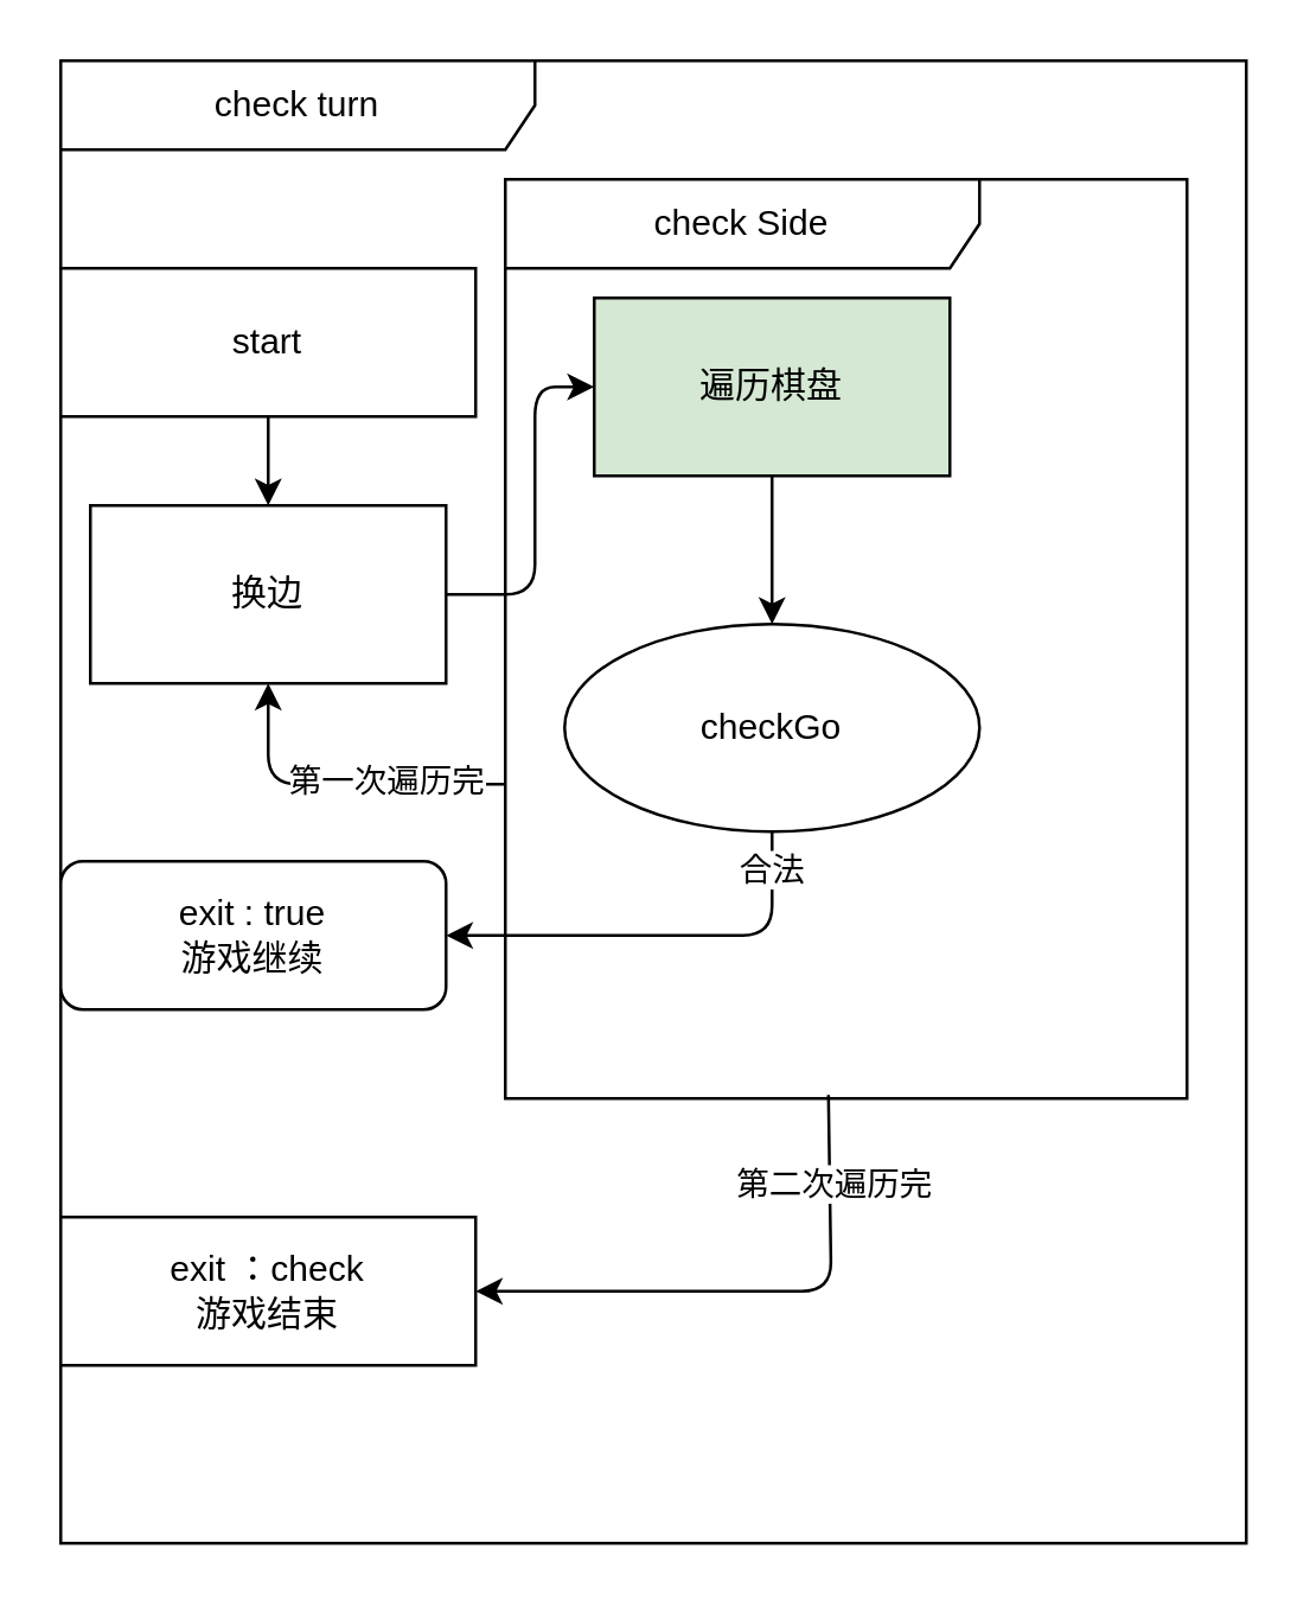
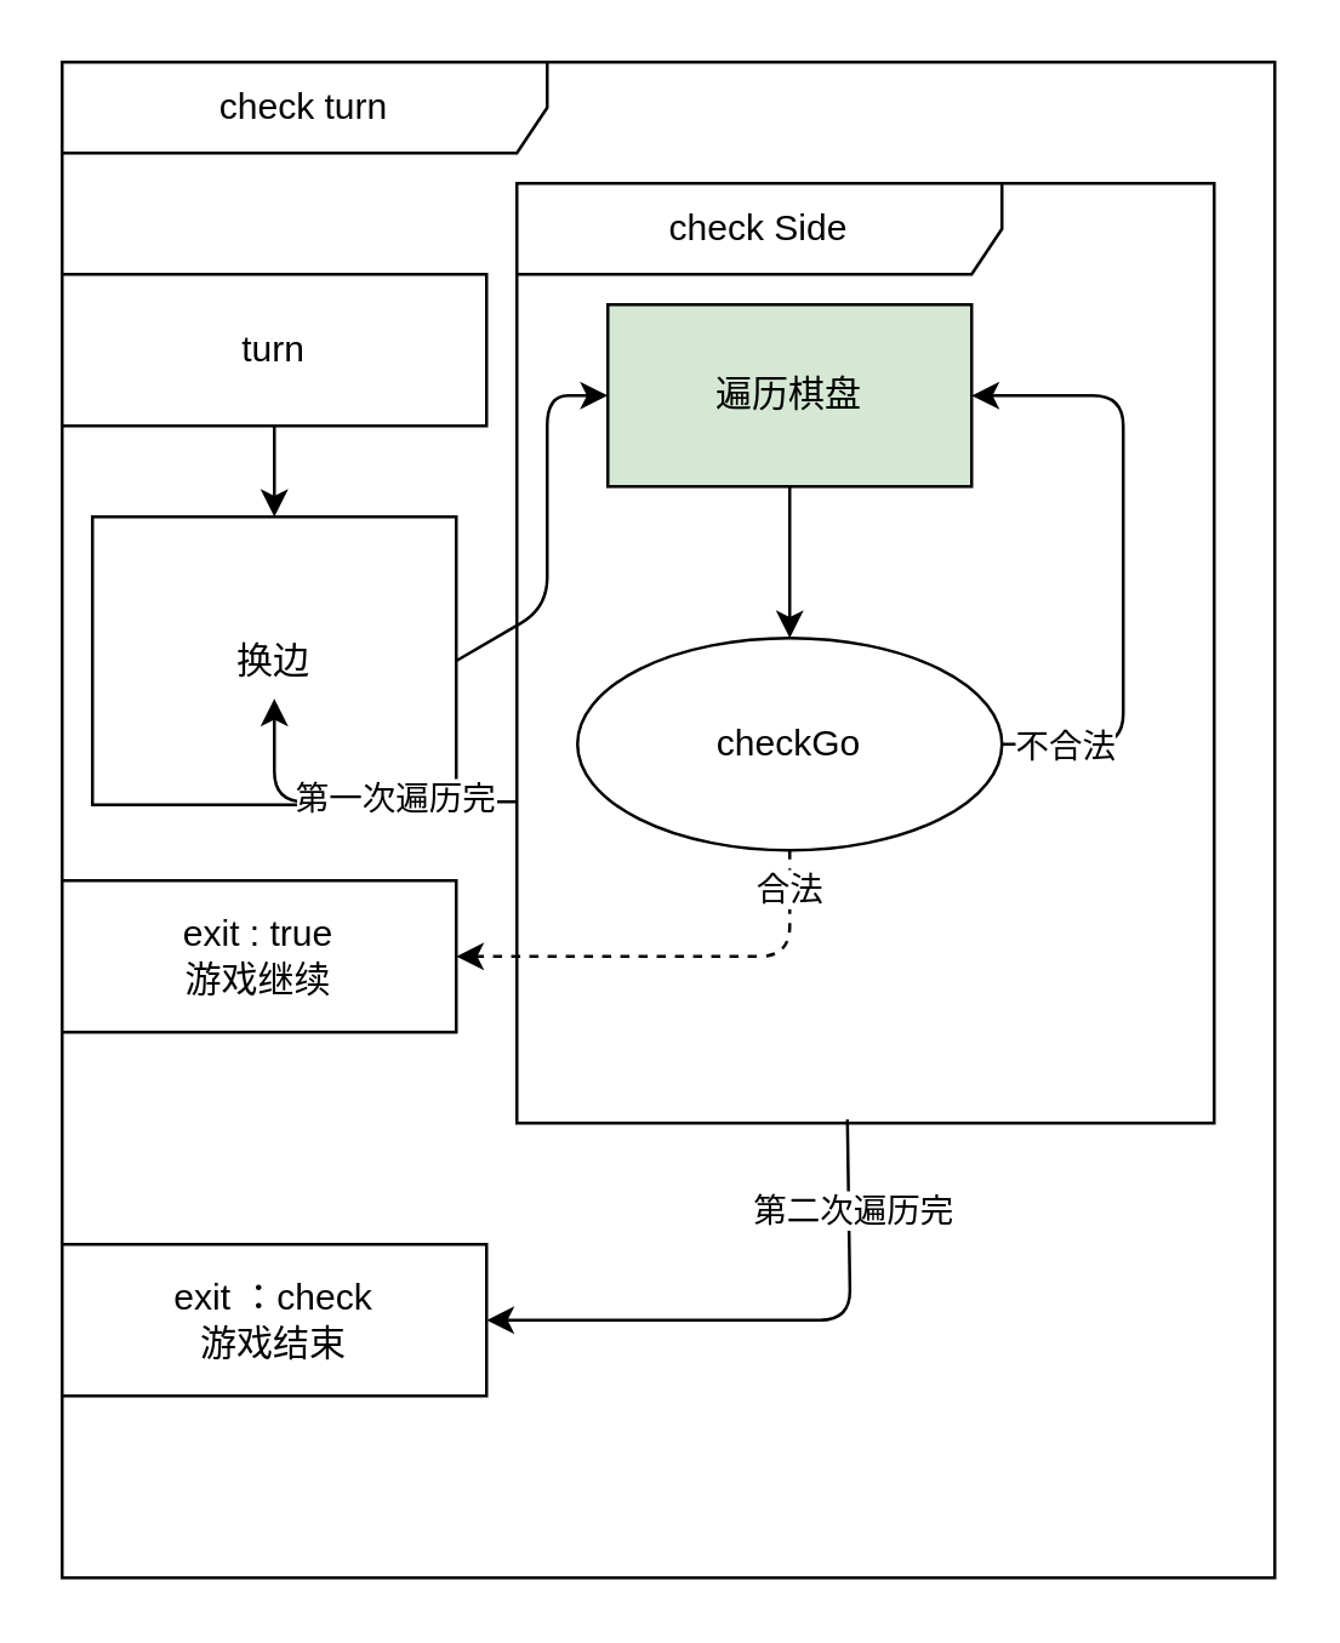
- <mxCell id="4" value="start" style="rounded=0;whiteSpace=wrap;html=1;" vertex="1" parent="2"><mxGeometry y="70" width="140" height="50" as="geometry" /></mxCell>
+ <mxCell id="4" value="turn" style="rounded=0;whiteSpace=wrap;html=1;" vertex="1" parent="2"><mxGeometry y="70" width="140" height="50" as="geometry" /></mxCell>
+ <mxCell id="8" style="edgeStyle=none;html=1;exitX=1;exitY=0.5;exitDx=0;exitDy=0;entryX=1;entryY=0.5;entryDx=0;entryDy=0;" edge="1" parent="5" source="10" target="7"><mxGeometry relative="1" as="geometry"><Array as="points"><mxPoint x="200" y="185" /><mxPoint x="200" y="70" /></Array></mxGeometry></mxCell>
+ <mxCell id="9" value="不合法" style="edgeLabel;html=1;align=center;verticalAlign=middle;resizable=0;points=[];" vertex="1" connectable="0" parent="8"><mxGeometry x="-0.808" relative="1" as="geometry"><mxPoint as="offset" /></mxGeometry></mxCell>
- <mxCell id="12" value="换边" style="rounded=0;whiteSpace=wrap;html=1;" vertex="1" parent="2"><mxGeometry x="10" y="150" width="120" height="60" as="geometry" /></mxCell>
+ <mxCell id="12" value="换边" style="rounded=0;whiteSpace=wrap;html=1;" vertex="1" parent="2"><mxGeometry x="10" y="150" width="120" height="95" as="geometry" /></mxCell>
- <mxCell id="15" value="exit : true&lt;br&gt;游戏继续" style="whiteSpace=wrap;html=1;rounded=1;" vertex="1" parent="1"><mxGeometry x="20" y="290" width="130" height="50" as="geometry" /></mxCell>
+ <mxCell id="15" value="exit : true&lt;br&gt;游戏继续" style="rounded=0;whiteSpace=wrap;html=1;" vertex="1" parent="1"><mxGeometry x="20" y="290" width="130" height="50" as="geometry" /></mxCell>
- <mxCell id="16" style="edgeStyle=none;html=1;exitX=0.5;exitY=1;exitDx=0;exitDy=0;entryX=1;entryY=0.5;entryDx=0;entryDy=0;" edge="1" parent="1" source="10" target="15"><mxGeometry relative="1" as="geometry"><Array as="points"><mxPoint x="260" y="315" /></Array></mxGeometry></mxCell>
+ <mxCell id="16" style="edgeStyle=none;html=1;exitX=0.5;exitY=1;exitDx=0;exitDy=0;entryX=1;entryY=0.5;entryDx=0;entryDy=0;dashed=1;" edge="1" parent="1" source="10" target="15"><mxGeometry relative="1" as="geometry"><Array as="points"><mxPoint x="260" y="315" /></Array></mxGeometry></mxCell>
